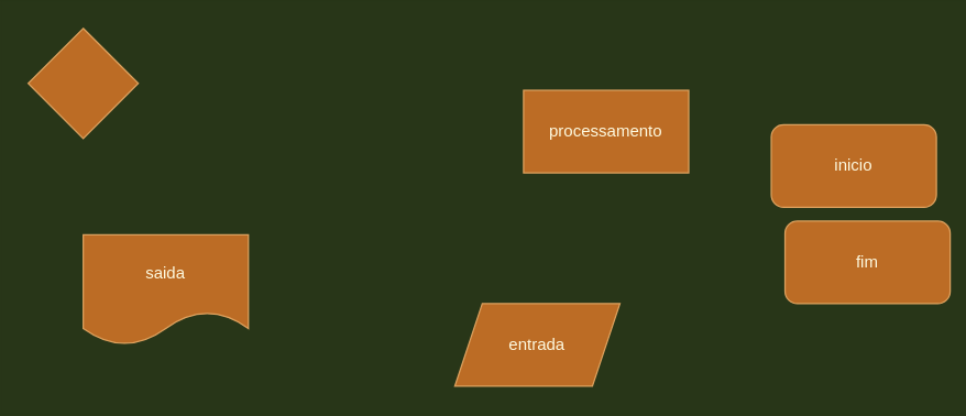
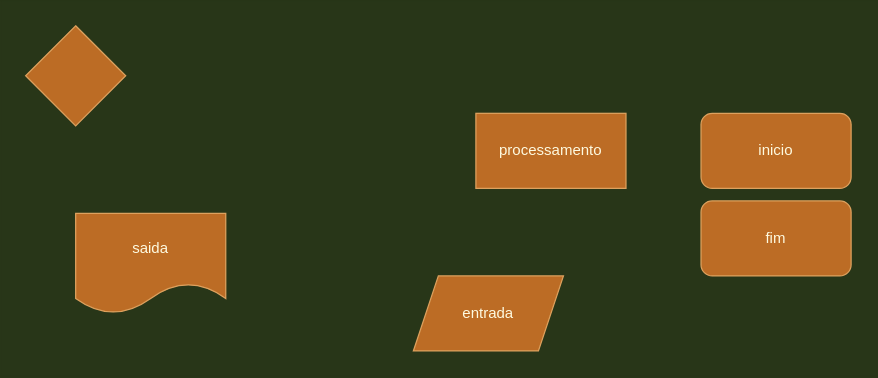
- <mxCell id="4" value="processamento" style="rounded=0;whiteSpace=wrap;html=1;fillColor=#BC6C25;strokeColor=#DDA15E;fontColor=#FEFAE0;" vertex="1" parent="1"><mxGeometry x="380" y="65" width="120" height="60" as="geometry" /></mxCell>
+ <mxCell id="4" value="processamento" style="rounded=0;whiteSpace=wrap;html=1;fillColor=#BC6C25;strokeColor=#DDA15E;fontColor=#FEFAE0;" vertex="1" parent="1"><mxGeometry x="380" y="90" width="120" height="60" as="geometry" /></mxCell>
- <mxCell id="7" value="fim" style="rounded=1;whiteSpace=wrap;html=1;fillColor=#BC6C25;strokeColor=#DDA15E;fontColor=#FEFAE0;" vertex="1" parent="1"><mxGeometry x="570" y="160" width="120" height="60" as="geometry" /></mxCell>
+ <mxCell id="7" value="fim" style="rounded=1;whiteSpace=wrap;html=1;fillColor=#BC6C25;strokeColor=#DDA15E;fontColor=#FEFAE0;" vertex="1" parent="1"><mxGeometry x="560" y="160" width="120" height="60" as="geometry" /></mxCell>
